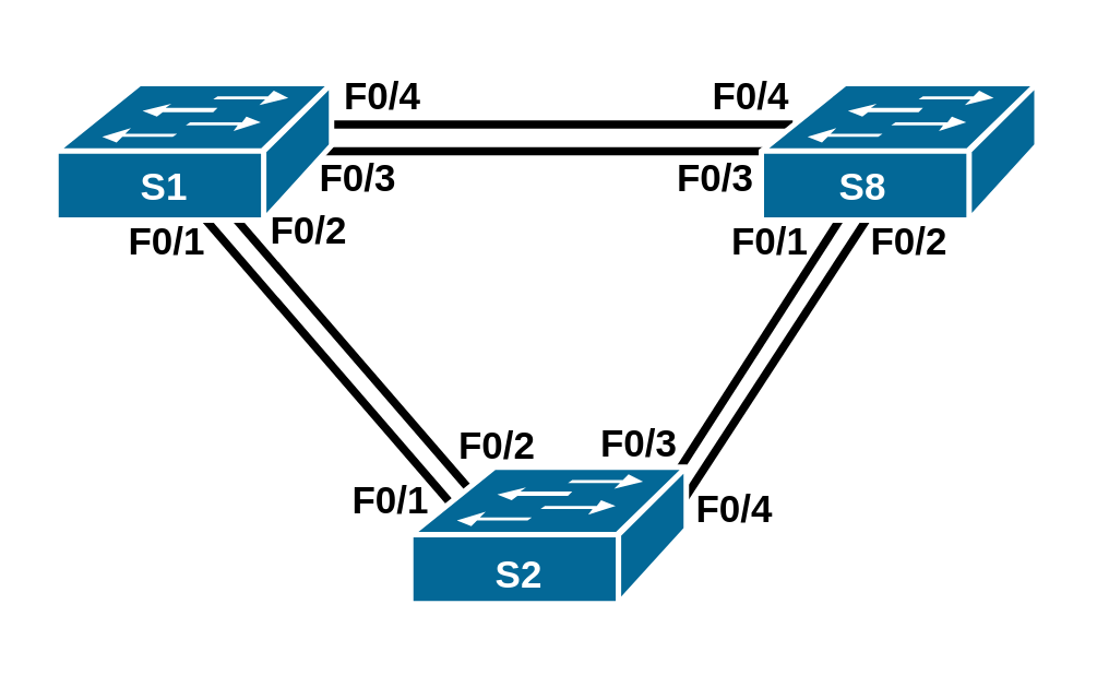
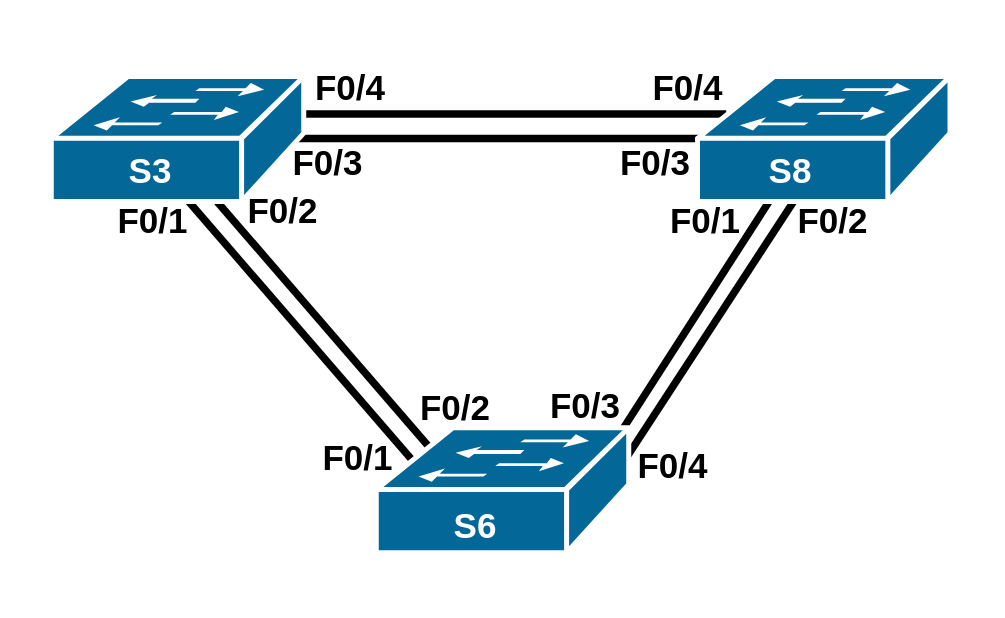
- <mxCell id="17" value="&lt;b&gt;&lt;font color=&quot;#ffffff&quot; style=&quot;font-size: 14px;&quot;&gt;S1&lt;/font&gt;&lt;/b&gt;" style="text;html=1;align=center;verticalAlign=middle;whiteSpace=wrap;rounded=0;" parent="15" vertex="1"><mxGeometry x="10" y="23" width="60" height="30" as="geometry" /></mxCell>
+ <mxCell id="17" value="&lt;b&gt;&lt;font color=&quot;#ffffff&quot; style=&quot;font-size: 14px;&quot;&gt;S3&lt;/font&gt;&lt;/b&gt;" style="text;html=1;align=center;verticalAlign=middle;whiteSpace=wrap;rounded=0;" parent="15" vertex="1"><mxGeometry x="10" y="23" width="60" height="30" as="geometry" /></mxCell>
- <mxCell id="20" value="&lt;b&gt;&lt;font color=&quot;#ffffff&quot; style=&quot;font-size: 14px;&quot;&gt;S2&lt;/font&gt;&lt;/b&gt;" style="text;html=1;align=center;verticalAlign=middle;whiteSpace=wrap;rounded=0;" parent="18" vertex="1"><mxGeometry x="10" y="23" width="60" height="30" as="geometry" /></mxCell>
+ <mxCell id="20" value="&lt;b&gt;&lt;font color=&quot;#ffffff&quot; style=&quot;font-size: 14px;&quot;&gt;S6&lt;/font&gt;&lt;/b&gt;" style="text;html=1;align=center;verticalAlign=middle;whiteSpace=wrap;rounded=0;" parent="18" vertex="1"><mxGeometry x="10" y="23" width="60" height="30" as="geometry" /></mxCell>
